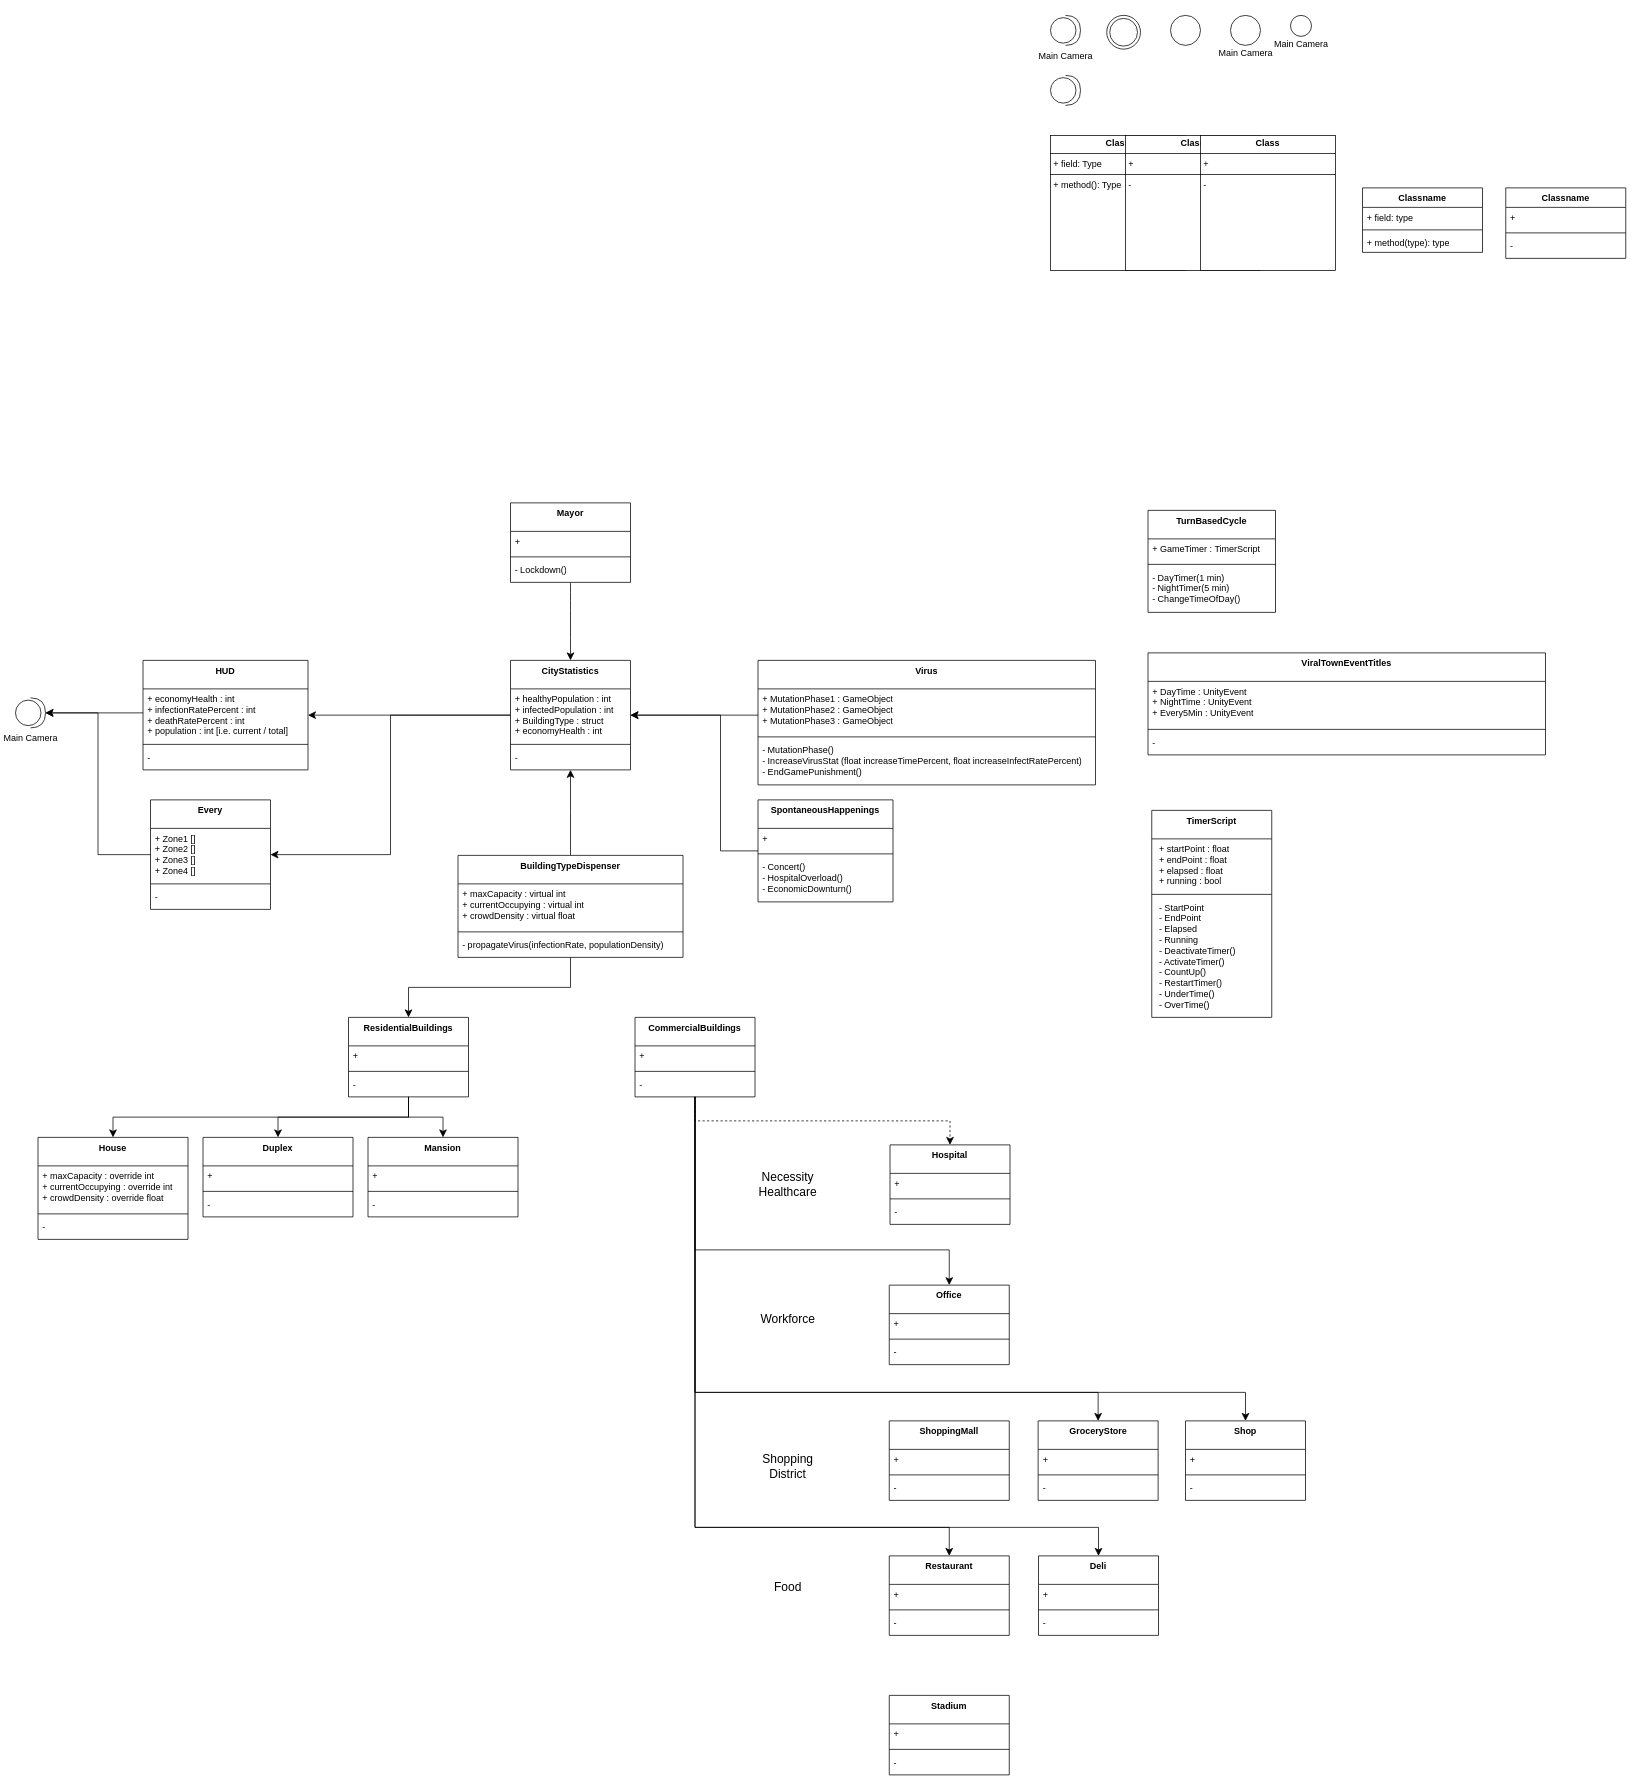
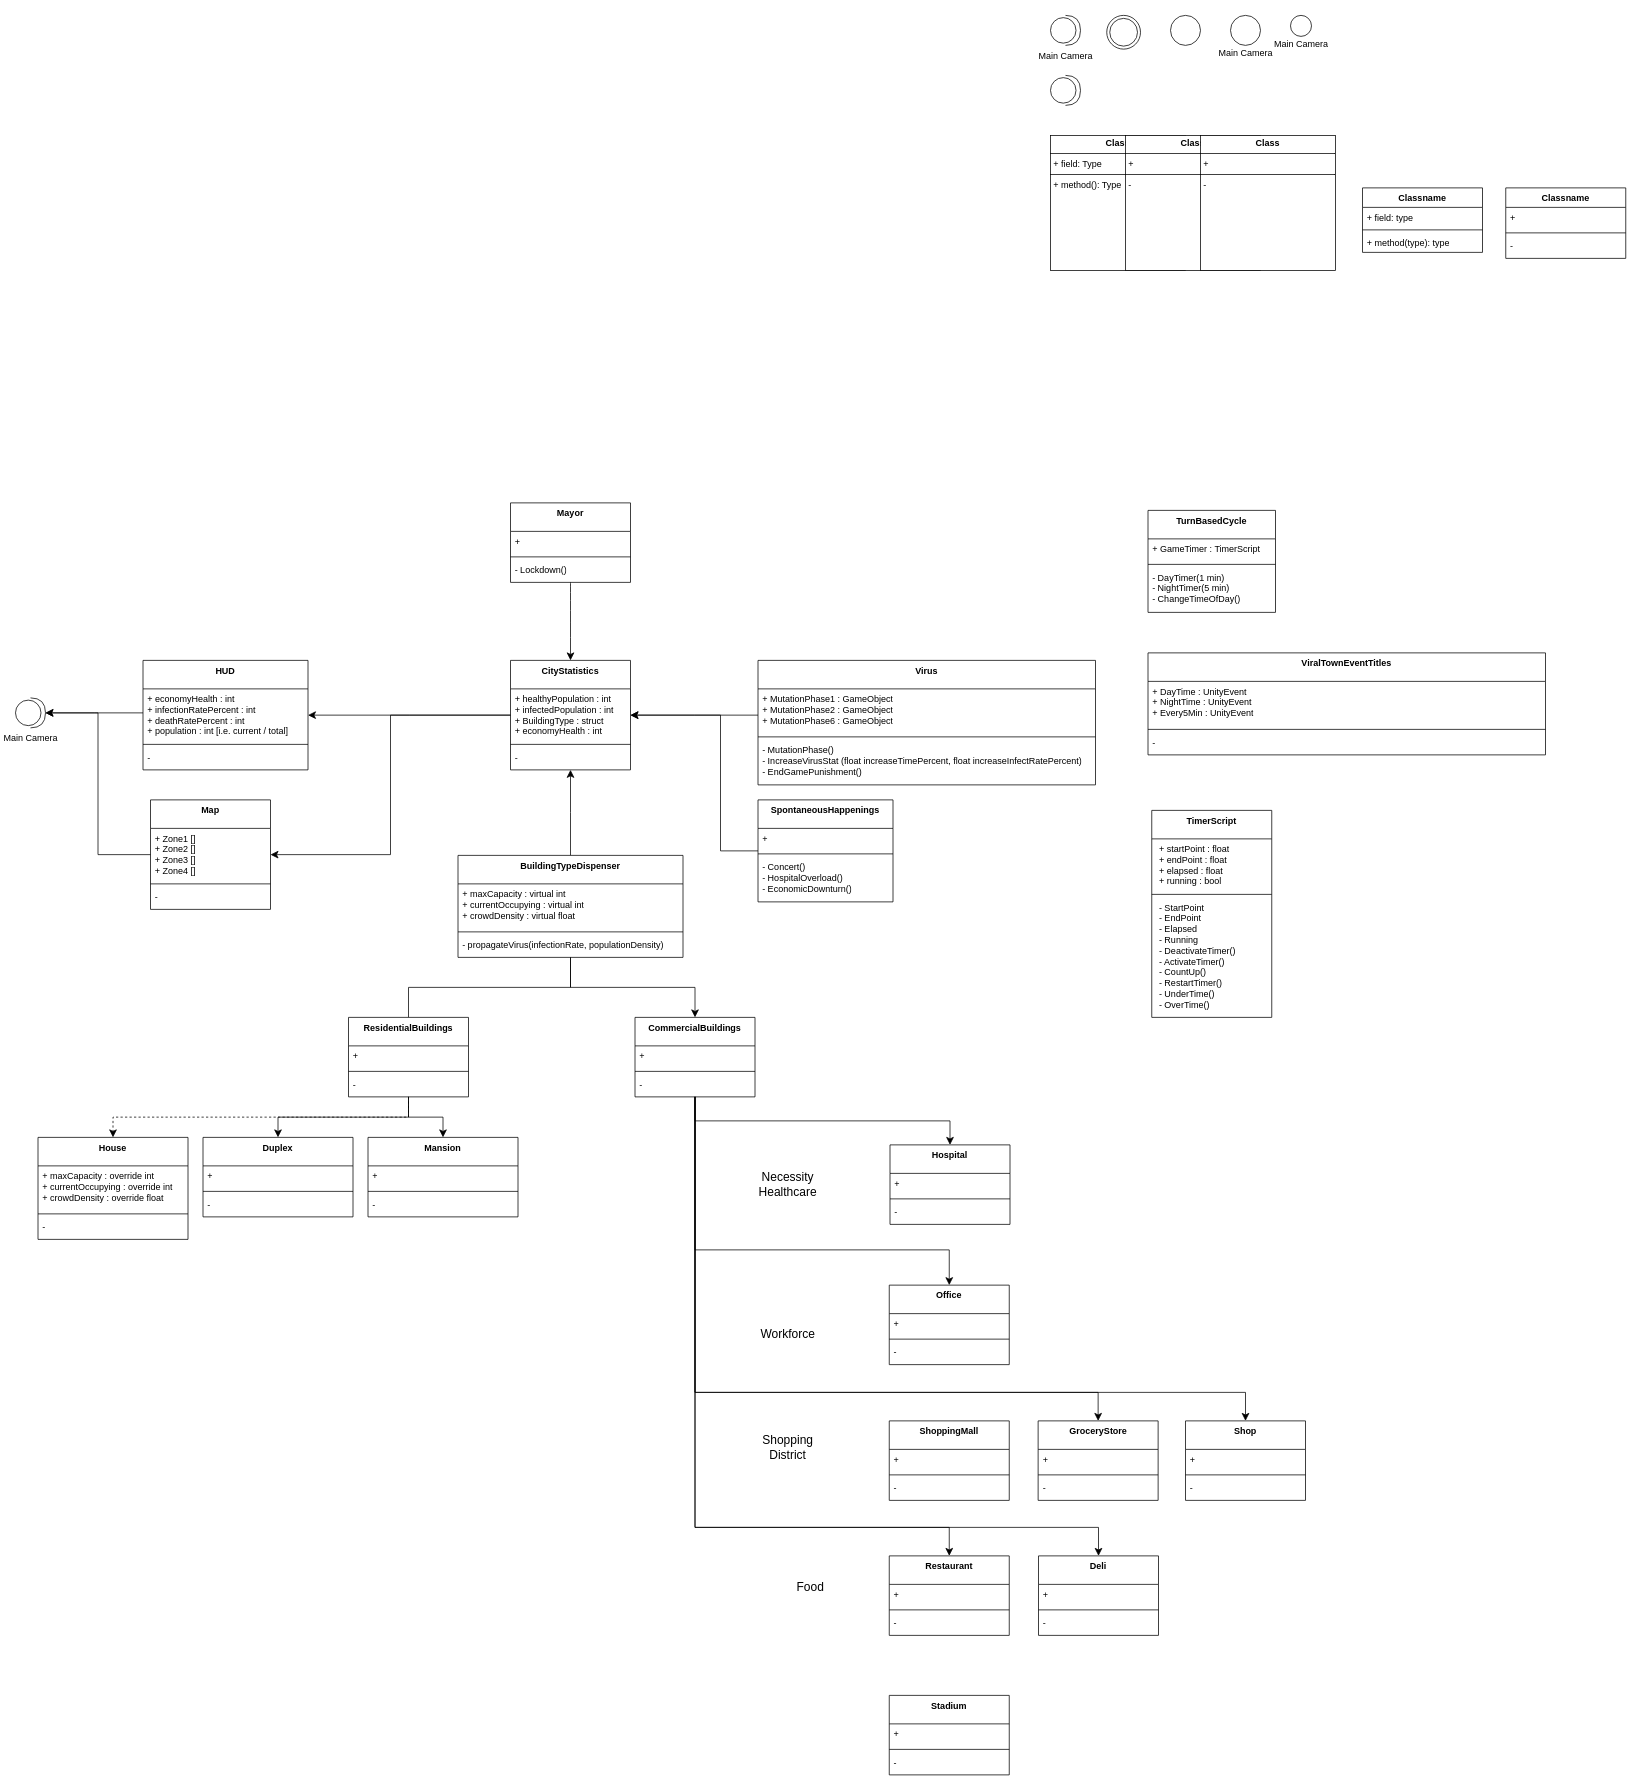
- <mxCell id="83" value="+ MutationPhase1 : GameObject&lt;div&gt;+ MutationPhase2 : GameObject&lt;/div&gt;&lt;div&gt;+ MutationPhase3 : GameObject&lt;/div&gt;" style="text;strokeColor=none;fillColor=none;align=left;verticalAlign=top;spacingLeft=4;spacingRight=4;overflow=hidden;rotatable=0;points=[[0,0.5],[1,0.5]];portConstraint=eastwest;whiteSpace=wrap;html=1;autosize=1;" parent="82" vertex="1"><mxGeometry y="38" width="450" height="60" as="geometry" /></mxCell>
+ <mxCell id="83" value="+ MutationPhase1 : GameObject&lt;div&gt;+ MutationPhase2 : GameObject&lt;/div&gt;&lt;div&gt;+ MutationPhase6 : GameObject&lt;/div&gt;" style="text;strokeColor=none;fillColor=none;align=left;verticalAlign=top;spacingLeft=4;spacingRight=4;overflow=hidden;rotatable=0;points=[[0,0.5],[1,0.5]];portConstraint=eastwest;whiteSpace=wrap;html=1;autosize=1;" parent="82" vertex="1"><mxGeometry y="38" width="450" height="60" as="geometry" /></mxCell>
- <mxCell id="106" value="Every" style="swimlane;fontStyle=1;align=center;verticalAlign=top;childLayout=stackLayout;horizontal=1;startSize=38;horizontalStack=0;resizeParent=1;resizeParentMax=0;resizeLast=0;collapsible=1;marginBottom=0;whiteSpace=wrap;html=1;autosize=1;" parent="1" vertex="1"><mxGeometry x="200" y="1066" width="160" height="146" as="geometry"><mxRectangle x="456" y="270" width="100" height="30" as="alternateBounds" /></mxGeometry></mxCell>
+ <mxCell id="106" value="Map" style="swimlane;fontStyle=1;align=center;verticalAlign=top;childLayout=stackLayout;horizontal=1;startSize=38;horizontalStack=0;resizeParent=1;resizeParentMax=0;resizeLast=0;collapsible=1;marginBottom=0;whiteSpace=wrap;html=1;autosize=1;" parent="1" vertex="1"><mxGeometry x="200" y="1066" width="160" height="146" as="geometry"><mxRectangle x="456" y="270" width="100" height="30" as="alternateBounds" /></mxGeometry></mxCell>
+ <mxCell id="22" style="edgeStyle=elbowEdgeStyle;rounded=0;orthogonalLoop=1;jettySize=auto;elbow=vertical;html=1;strokeColor=default;align=center;verticalAlign=middle;fontFamily=Helvetica;fontSize=12;fontColor=default;labelBackgroundColor=default;startSize=8;endArrow=classic;endSize=8;" parent="1" source="24" target="45" edge="1"><mxGeometry relative="1" as="geometry" /></mxCell>
- <mxCell id="21" style="edgeStyle=elbowEdgeStyle;rounded=0;orthogonalLoop=1;jettySize=auto;html=1;fontSize=12;startSize=8;endSize=8;elbow=vertical;" parent="1" source="24" target="35" edge="1"><mxGeometry relative="1" as="geometry"><mxPoint x="730" y="1306" as="targetPoint" /></mxGeometry></mxCell>
+ <mxCell id="21" style="edgeStyle=elbowEdgeStyle;rounded=0;orthogonalLoop=1;jettySize=auto;html=1;fontSize=12;startSize=8;endSize=8;elbow=vertical;endArrow=none;" parent="1" source="24" target="35" edge="1"><mxGeometry relative="1" as="geometry"><mxPoint x="730" y="1306" as="targetPoint" /></mxGeometry></mxCell>
- <mxCell id="34" style="edgeStyle=elbowEdgeStyle;rounded=0;orthogonalLoop=1;jettySize=auto;elbow=vertical;html=1;strokeColor=default;align=center;verticalAlign=middle;fontFamily=Helvetica;fontSize=12;fontColor=default;labelBackgroundColor=default;startSize=8;endArrow=classic;endSize=8;" parent="1" source="35" target="115" edge="1"><mxGeometry relative="1" as="geometry" /></mxCell>
+ <mxCell id="34" style="edgeStyle=elbowEdgeStyle;rounded=0;orthogonalLoop=1;jettySize=auto;elbow=vertical;html=1;strokeColor=default;align=center;verticalAlign=middle;fontFamily=Helvetica;fontSize=12;fontColor=default;labelBackgroundColor=default;startSize=8;endArrow=classic;endSize=8;dashed=1;" parent="1" source="35" target="115" edge="1"><mxGeometry relative="1" as="geometry" /></mxCell>
- <mxCell id="39" style="edgeStyle=elbowEdgeStyle;rounded=0;orthogonalLoop=1;jettySize=auto;elbow=vertical;html=1;strokeColor=default;align=center;verticalAlign=middle;fontFamily=Helvetica;fontSize=12;fontColor=default;labelBackgroundColor=default;startSize=8;endArrow=classic;endSize=8;dashed=1;" parent="1" source="45" target="53" edge="1"><mxGeometry relative="1" as="geometry" /></mxCell>
+ <mxCell id="39" style="edgeStyle=elbowEdgeStyle;rounded=0;orthogonalLoop=1;jettySize=auto;elbow=vertical;html=1;strokeColor=default;align=center;verticalAlign=middle;fontFamily=Helvetica;fontSize=12;fontColor=default;labelBackgroundColor=default;startSize=8;endArrow=classic;endSize=8;" parent="1" source="45" target="53" edge="1"><mxGeometry relative="1" as="geometry" /></mxCell>
- <mxCell id="58" value="Workforce" style="text;strokeColor=none;fillColor=none;html=1;align=center;verticalAlign=middle;whiteSpace=wrap;rounded=0;fontSize=16;" parent="1" vertex="1"><mxGeometry x="1020" y="1743" width="60" height="30" as="geometry" /></mxCell>
+ <mxCell id="58" value="Workforce" style="text;strokeColor=none;fillColor=none;html=1;align=center;verticalAlign=middle;whiteSpace=wrap;rounded=0;fontSize=16;" parent="1" vertex="1"><mxGeometry x="1020" y="1763" width="60" height="30" as="geometry" /></mxCell>
- <mxCell id="59" value="Shopping District" style="text;strokeColor=none;fillColor=none;html=1;align=center;verticalAlign=middle;whiteSpace=wrap;rounded=0;fontSize=16;" parent="1" vertex="1"><mxGeometry x="1020" y="1939" width="60" height="30" as="geometry" /></mxCell>
+ <mxCell id="59" value="Shopping District" style="text;strokeColor=none;fillColor=none;html=1;align=center;verticalAlign=middle;whiteSpace=wrap;rounded=0;fontSize=16;" parent="1" vertex="1"><mxGeometry x="1020" y="1914" width="60" height="30" as="geometry" /></mxCell>
- <mxCell id="64" value="Food" style="text;strokeColor=none;fillColor=none;html=1;align=center;verticalAlign=middle;whiteSpace=wrap;rounded=0;fontSize=16;" parent="1" vertex="1"><mxGeometry x="1020" y="2100" width="60" height="30" as="geometry" /></mxCell>
+ <mxCell id="64" value="Food" style="text;strokeColor=none;fillColor=none;html=1;align=center;verticalAlign=middle;whiteSpace=wrap;rounded=0;fontSize=16;" parent="1" vertex="1"><mxGeometry x="1050" y="2100" width="60" height="30" as="geometry" /></mxCell>
